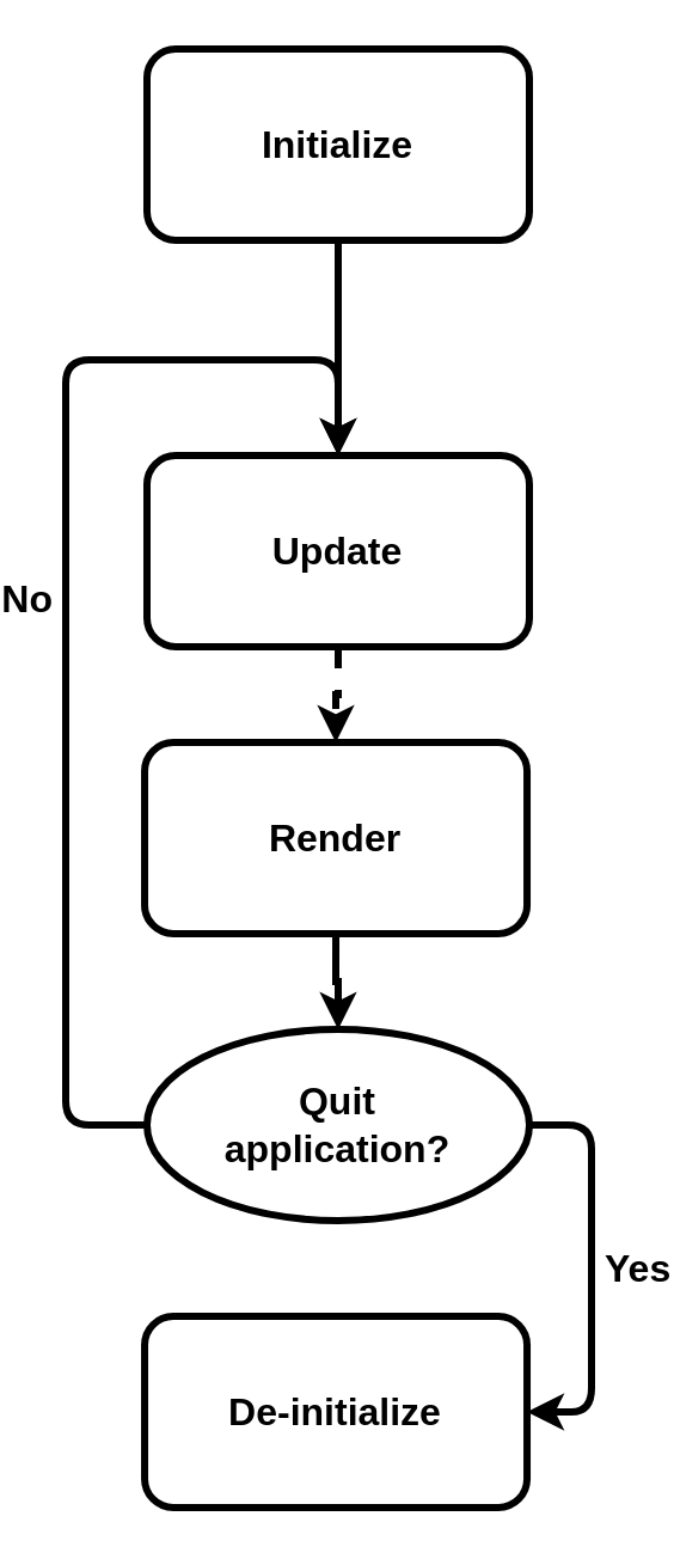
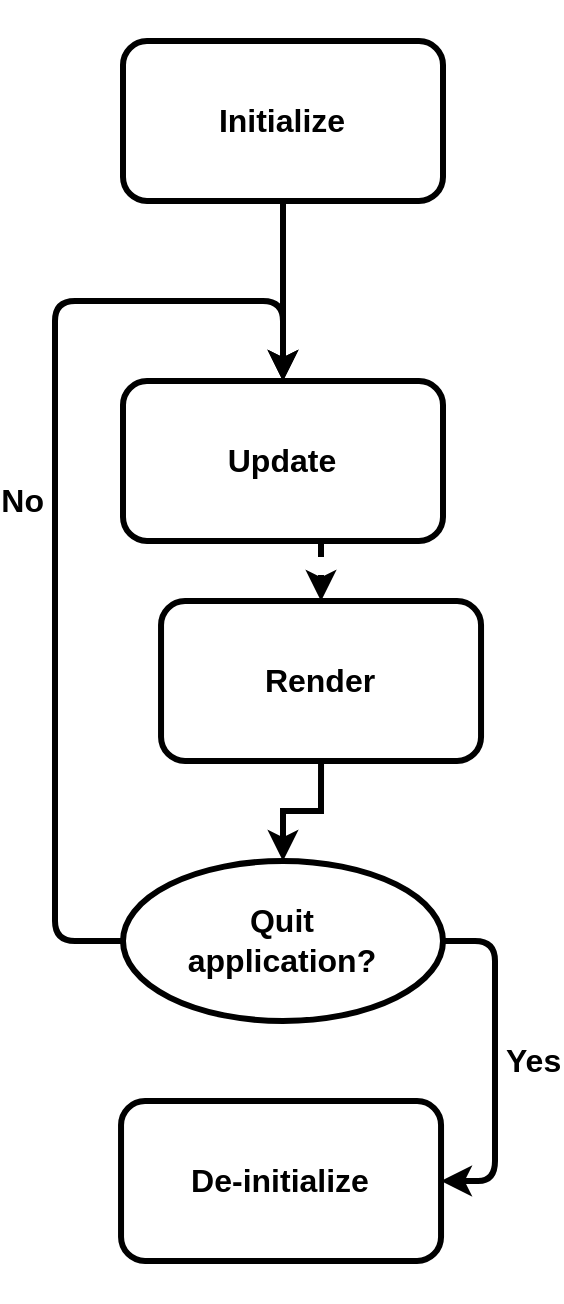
- <mxCell id="7" value="&lt;font style=&quot;font-size: 16px;&quot;&gt;Render&lt;/font&gt;" style="rounded=1;whiteSpace=wrap;html=1;strokeWidth=3;fontStyle=1;fillColor=none;" parent="1" vertex="1"><mxGeometry x="53.02" y="310" width="160" height="80" as="geometry" /></mxCell>
+ <mxCell id="7" value="&lt;font style=&quot;font-size: 16px;&quot;&gt;Render&lt;/font&gt;" style="rounded=1;whiteSpace=wrap;html=1;strokeWidth=3;fontStyle=1;fillColor=none;" parent="1" vertex="1"><mxGeometry x="73.02" y="300" width="160" height="80" as="geometry" /></mxCell>
